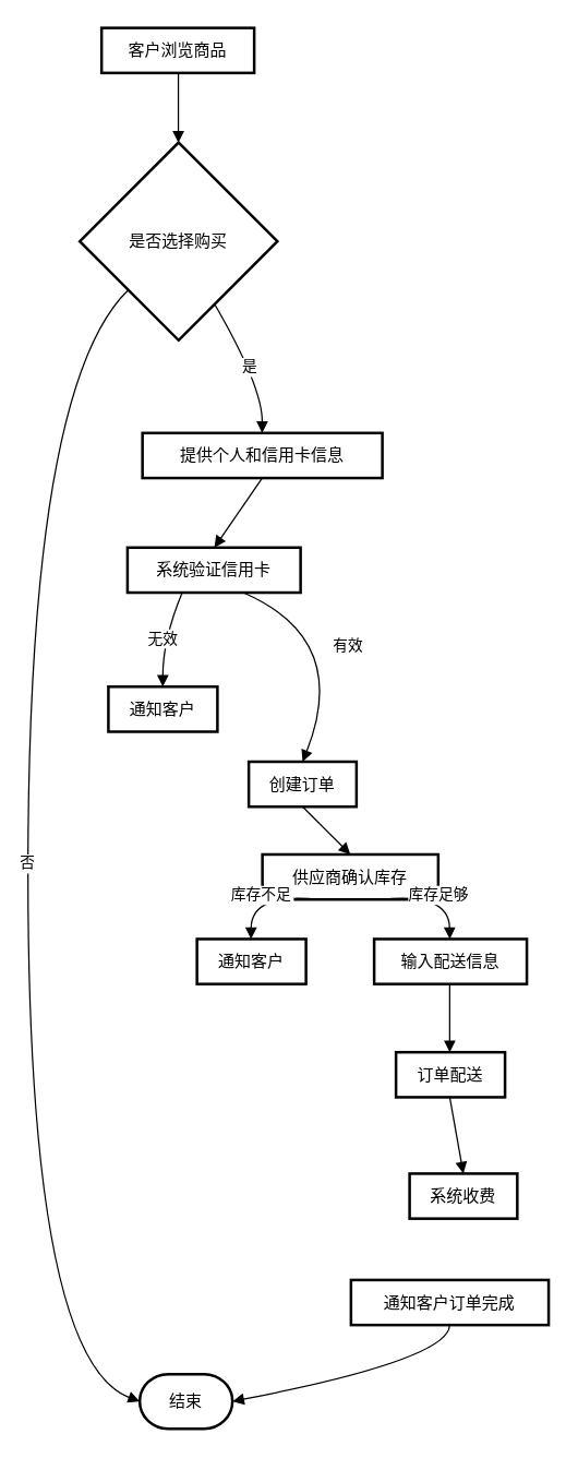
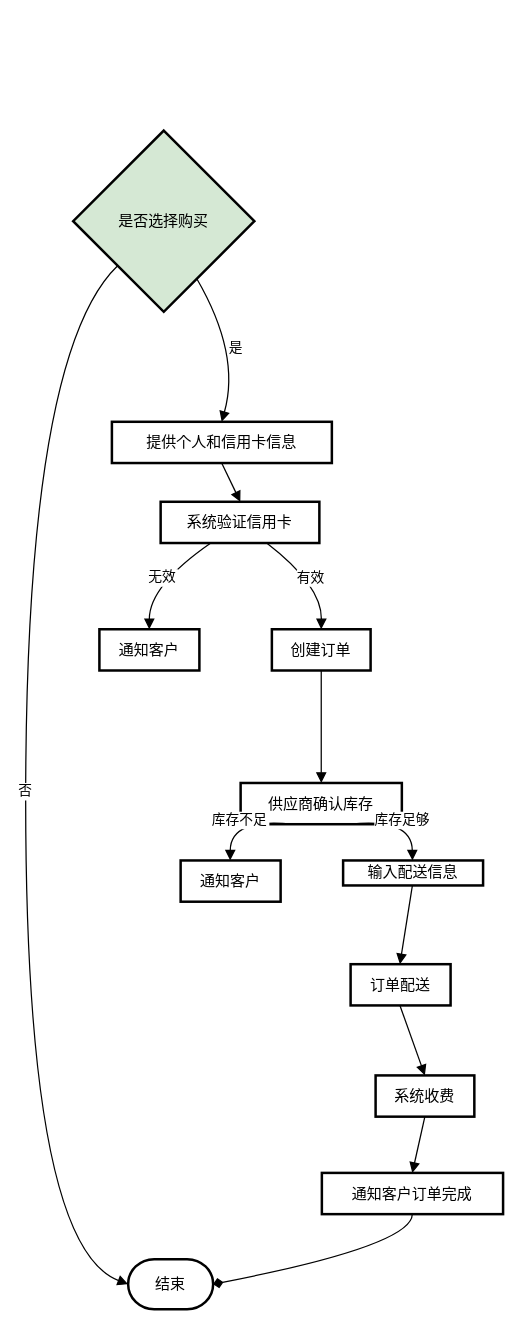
- <mxCell id="2" value="客户浏览商品" style="whiteSpace=wrap;strokeWidth=2;" parent="1" vertex="1"><mxGeometry x="74" y="20" width="112" height="33" as="geometry" /></mxCell>
- <mxCell id="14" value="" style="curved=1;startArrow=none;endArrow=block;exitX=0.503;exitY=1.024;entryX=0.499;entryY=-0.001;rounded=0;" parent="1" source="2" target="3" edge="1"><mxGeometry relative="1" as="geometry"><Array as="points" /></mxGeometry></mxCell>
- <mxCell id="3" value="是否选择购买" style="rhombus;strokeWidth=2;whiteSpace=wrap;" parent="1" vertex="1"><mxGeometry x="58" y="104" width="145" height="145" as="geometry" /></mxCell>
+ <mxCell id="3" value="是否选择购买" style="rhombus;strokeWidth=2;whiteSpace=wrap;fillColor=#d5e8d4;" parent="1" vertex="1"><mxGeometry x="58" y="104" width="145" height="145" as="geometry" /></mxCell>
- <mxCell id="4" value="提供个人和信用卡信息" style="whiteSpace=wrap;strokeWidth=2;" parent="1" vertex="1"><mxGeometry x="104" y="317" width="176" height="33" as="geometry" /></mxCell>
+ <mxCell id="4" value="提供个人和信用卡信息" style="whiteSpace=wrap;strokeWidth=2;" parent="1" vertex="1"><mxGeometry x="89" y="337" width="176" height="33" as="geometry" /></mxCell>
- <mxCell id="5" value="系统验证信用卡" style="whiteSpace=wrap;strokeWidth=2;" parent="1" vertex="1"><mxGeometry x="93" y="401" width="127" height="33" as="geometry" /></mxCell>
+ <mxCell id="5" value="系统验证信用卡" style="whiteSpace=wrap;strokeWidth=2;" parent="1" vertex="1"><mxGeometry x="128" y="401" width="127" height="33" as="geometry" /></mxCell>
- <mxCell id="6" value="创建订单" style="whiteSpace=wrap;strokeWidth=2;" parent="1" vertex="1"><mxGeometry x="182" y="558" width="79" height="33" as="geometry" /></mxCell>
+ <mxCell id="6" value="创建订单" style="whiteSpace=wrap;strokeWidth=2;" parent="1" vertex="1"><mxGeometry x="217" y="503" width="79" height="33" as="geometry" /></mxCell>
- <mxCell id="9" value="输入配送信息" style="whiteSpace=wrap;strokeWidth=2;" parent="1" vertex="1"><mxGeometry x="274" y="688" width="112" height="33" as="geometry" /></mxCell>
+ <mxCell id="9" value="输入配送信息" style="whiteSpace=wrap;strokeWidth=2;" parent="1" vertex="1"><mxGeometry x="274" y="688" width="112" height="20" as="geometry" /></mxCell>
- <mxCell id="11" value="订单配送" style="whiteSpace=wrap;strokeWidth=2;" parent="1" vertex="1"><mxGeometry x="290" y="771" width="80" height="33" as="geometry" /></mxCell>
+ <mxCell id="11" value="订单配送" style="whiteSpace=wrap;strokeWidth=2;" parent="1" vertex="1"><mxGeometry x="280" y="771" width="80" height="33" as="geometry" /></mxCell>
+ <mxCell id="25" value="" style="curved=1;startArrow=none;endArrow=block;exitX=0.499;exitY=1.0;entryX=0.499;entryY=2.89e-7;rounded=0;" parent="1" source="12" target="13" edge="1"><mxGeometry relative="1" as="geometry"><Array as="points" /></mxGeometry></mxCell>
- <mxCell id="26" value="" style="curved=1;startArrow=none;endArrow=block;exitX=0.499;exitY=1.012;entryX=1;entryY=0.5;rounded=0;entryDx=0;entryDy=0;entryPerimeter=0;" parent="1" source="13" target="27" edge="1"><mxGeometry relative="1" as="geometry"><Array as="points"><mxPoint x="329" y="996" /></Array><mxPoint x="155" y="1032.944" as="targetPoint" /></mxGeometry></mxCell>
+ <mxCell id="26" value="" style="curved=1;startArrow=none;endArrow=diamond;exitX=0.499;exitY=1.012;entryX=1;entryY=0.5;rounded=0;entryDx=0;entryDy=0;entryPerimeter=0;" parent="1" source="13" target="27" edge="1"><mxGeometry relative="1" as="geometry"><Array as="points"><mxPoint x="329" y="996" /></Array><mxPoint x="155" y="1032.944" as="targetPoint" /></mxGeometry></mxCell>
